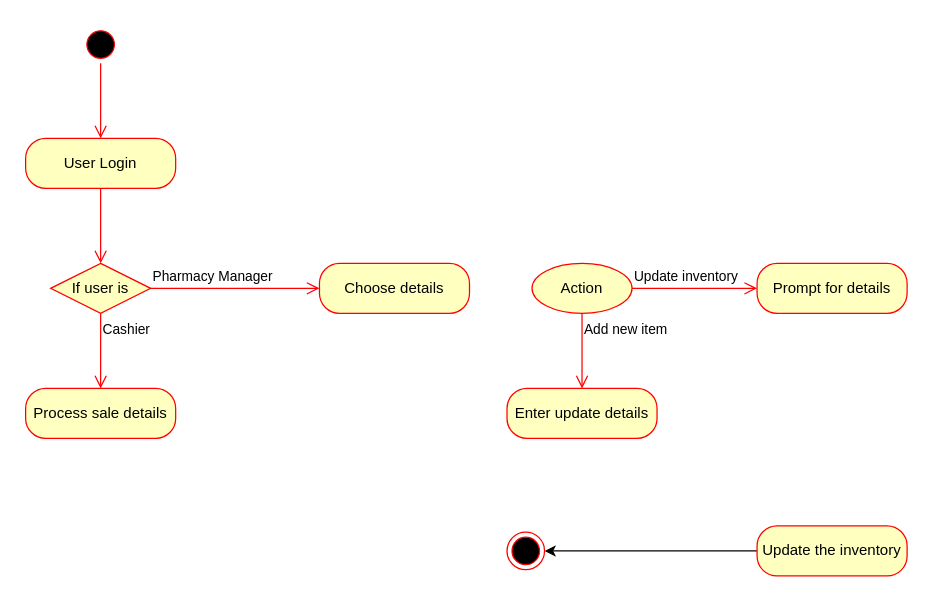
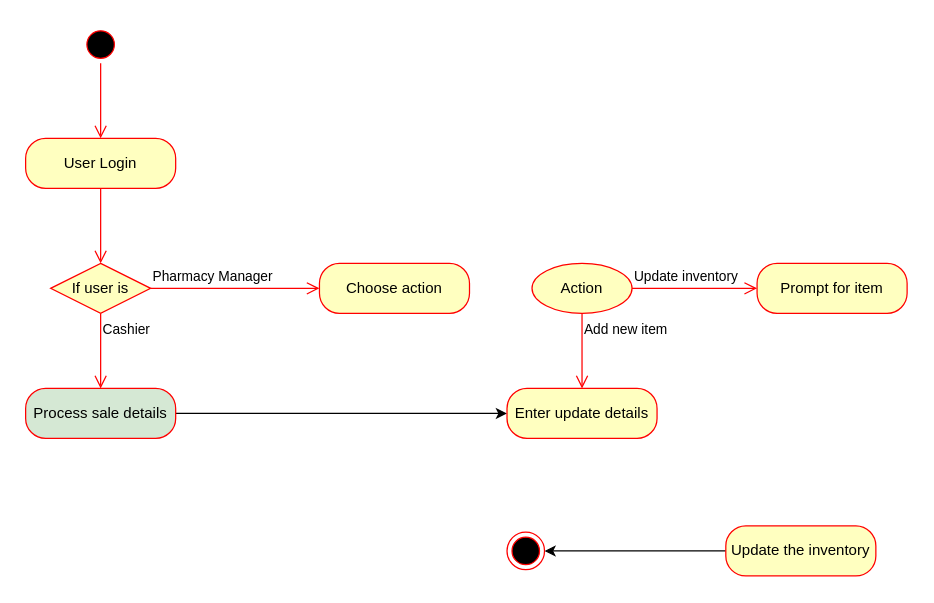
- <mxCell id="9" value="Choose details" style="rounded=1;whiteSpace=wrap;html=1;arcSize=40;fontColor=#000000;fillColor=#ffffc0;strokeColor=#ff0000;" vertex="1" parent="1"><mxGeometry x="255" y="210" width="120" height="40" as="geometry" /></mxCell>
+ <mxCell id="9" value="Choose action" style="rounded=1;whiteSpace=wrap;html=1;arcSize=40;fontColor=#000000;fillColor=#ffffc0;strokeColor=#ff0000;" vertex="1" parent="1"><mxGeometry x="255" y="210" width="120" height="40" as="geometry" /></mxCell>
- <mxCell id="12" value="Prompt for details" style="rounded=1;whiteSpace=wrap;html=1;arcSize=40;fontColor=#000000;fillColor=#ffffc0;strokeColor=#ff0000;" vertex="1" parent="1"><mxGeometry x="605" y="210" width="120" height="40" as="geometry" /></mxCell>
+ <mxCell id="12" value="Prompt for item" style="rounded=1;whiteSpace=wrap;html=1;arcSize=40;fontColor=#000000;fillColor=#ffffc0;strokeColor=#ff0000;" vertex="1" parent="1"><mxGeometry x="605" y="210" width="120" height="40" as="geometry" /></mxCell>
- <mxCell id="11" value="Process sale details" style="rounded=1;whiteSpace=wrap;html=1;arcSize=40;fontColor=#000000;fillColor=#ffffc0;strokeColor=#ff0000;" vertex="1" parent="1"><mxGeometry x="20" y="310" width="120" height="40" as="geometry" /></mxCell>
+ <mxCell id="11" value="Process sale details" style="rounded=1;whiteSpace=wrap;html=1;arcSize=40;fontColor=#000000;fillColor=#d5e8d4;strokeColor=#ff0000;" vertex="1" parent="1"><mxGeometry x="20" y="310" width="120" height="40" as="geometry" /></mxCell>
+ <mxCell id="10" style="edgeStyle=orthogonalEdgeStyle;rounded=0;orthogonalLoop=1;jettySize=auto;html=1;entryX=0;entryY=0.5;entryDx=0;entryDy=0;" edge="1" parent="1" source="11" target="19"><mxGeometry relative="1" as="geometry" /></mxCell>
- <mxCell id="17" value="Update the inventory" style="rounded=1;whiteSpace=wrap;html=1;arcSize=40;fontColor=#000000;fillColor=#ffffc0;strokeColor=#ff0000;" vertex="1" parent="1"><mxGeometry x="605" y="420" width="120" height="40" as="geometry" /></mxCell>
+ <mxCell id="17" value="Update the inventory" style="rounded=1;whiteSpace=wrap;html=1;arcSize=40;fontColor=#000000;fillColor=#ffffc0;strokeColor=#ff0000;" vertex="1" parent="1"><mxGeometry x="580" y="420" width="120" height="40" as="geometry" /></mxCell>
